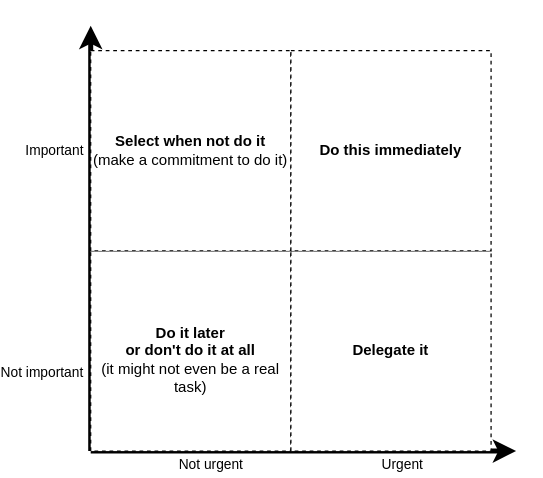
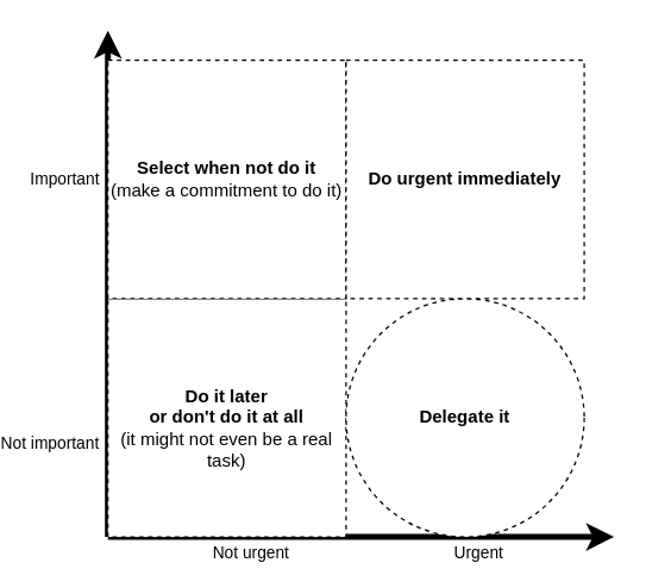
- <mxCell id="11" value="Do this immediately" style="rounded=0;whiteSpace=wrap;html=1;dashed=1;fontStyle=1" vertex="1" parent="1"><mxGeometry x="180" y="40" width="160" height="160" as="geometry" /></mxCell>
+ <mxCell id="11" value="Do urgent immediately" style="rounded=0;whiteSpace=wrap;html=1;dashed=1;fontStyle=1" vertex="1" parent="1"><mxGeometry x="180" y="40" width="160" height="160" as="geometry" /></mxCell>
- <mxCell id="9" value="Delegate it" style="rounded=0;whiteSpace=wrap;html=1;dashed=1;fontStyle=1" vertex="1" parent="1"><mxGeometry x="180" y="200" width="160" height="160" as="geometry" /></mxCell>
+ <mxCell id="9" value="Delegate it" style="ellipse;whiteSpace=wrap;html=1;dashed=1;fontStyle=1;" vertex="1" parent="1"><mxGeometry x="180" y="200" width="160" height="160" as="geometry" /></mxCell>
